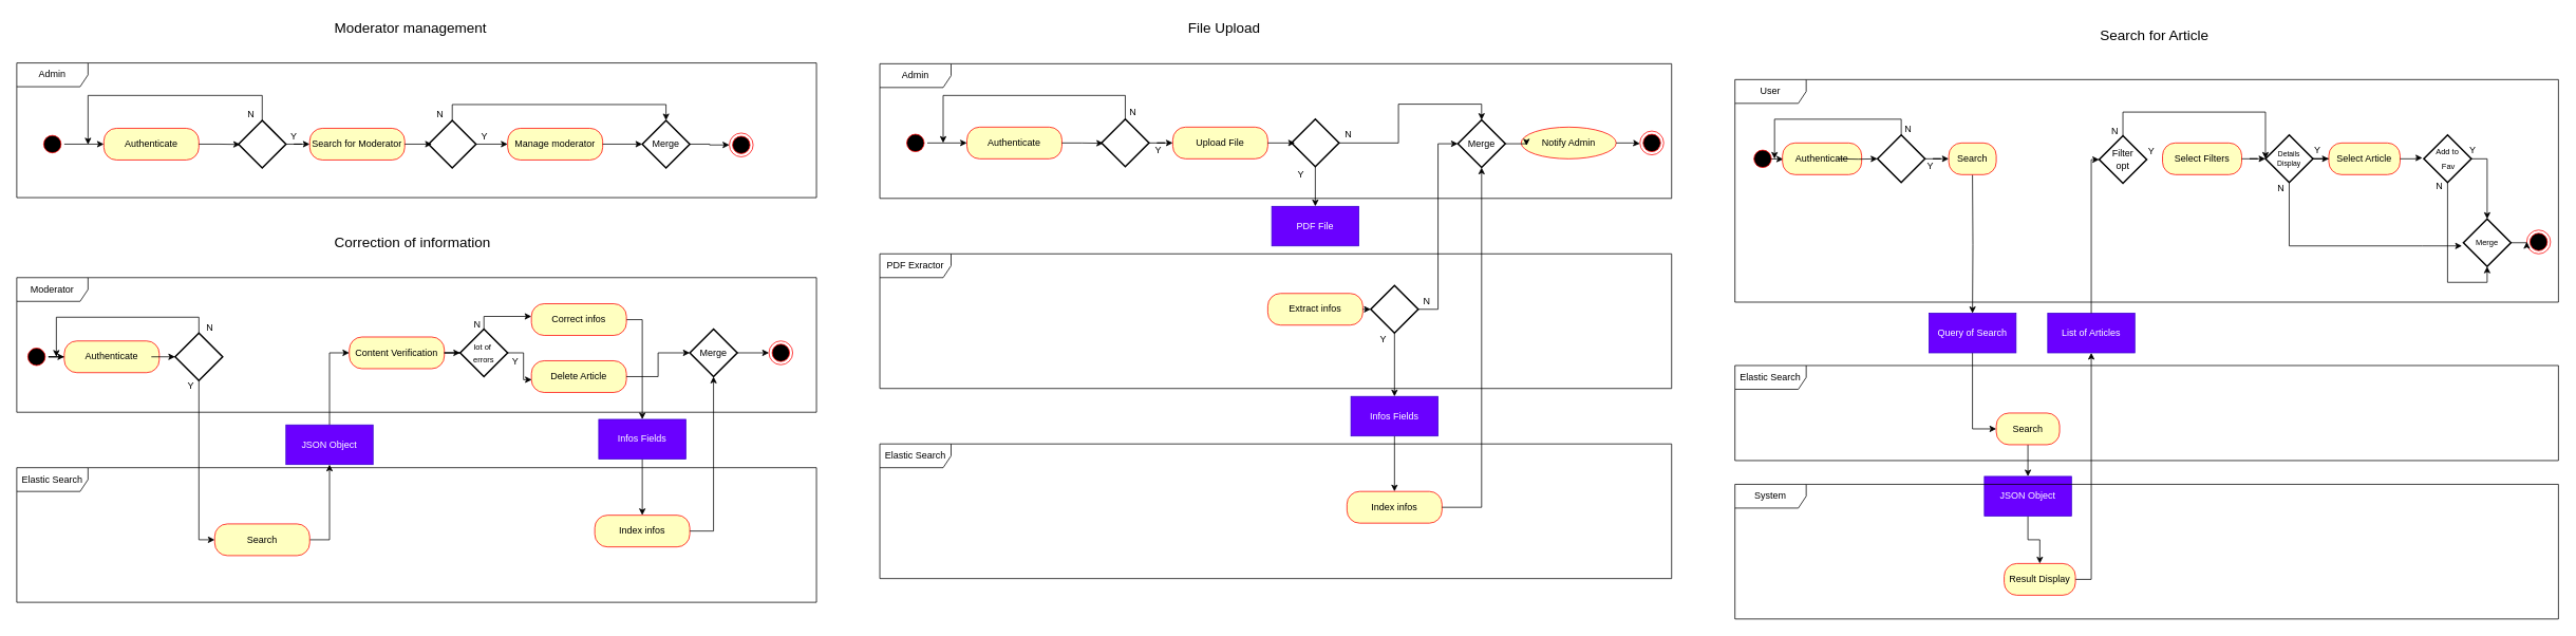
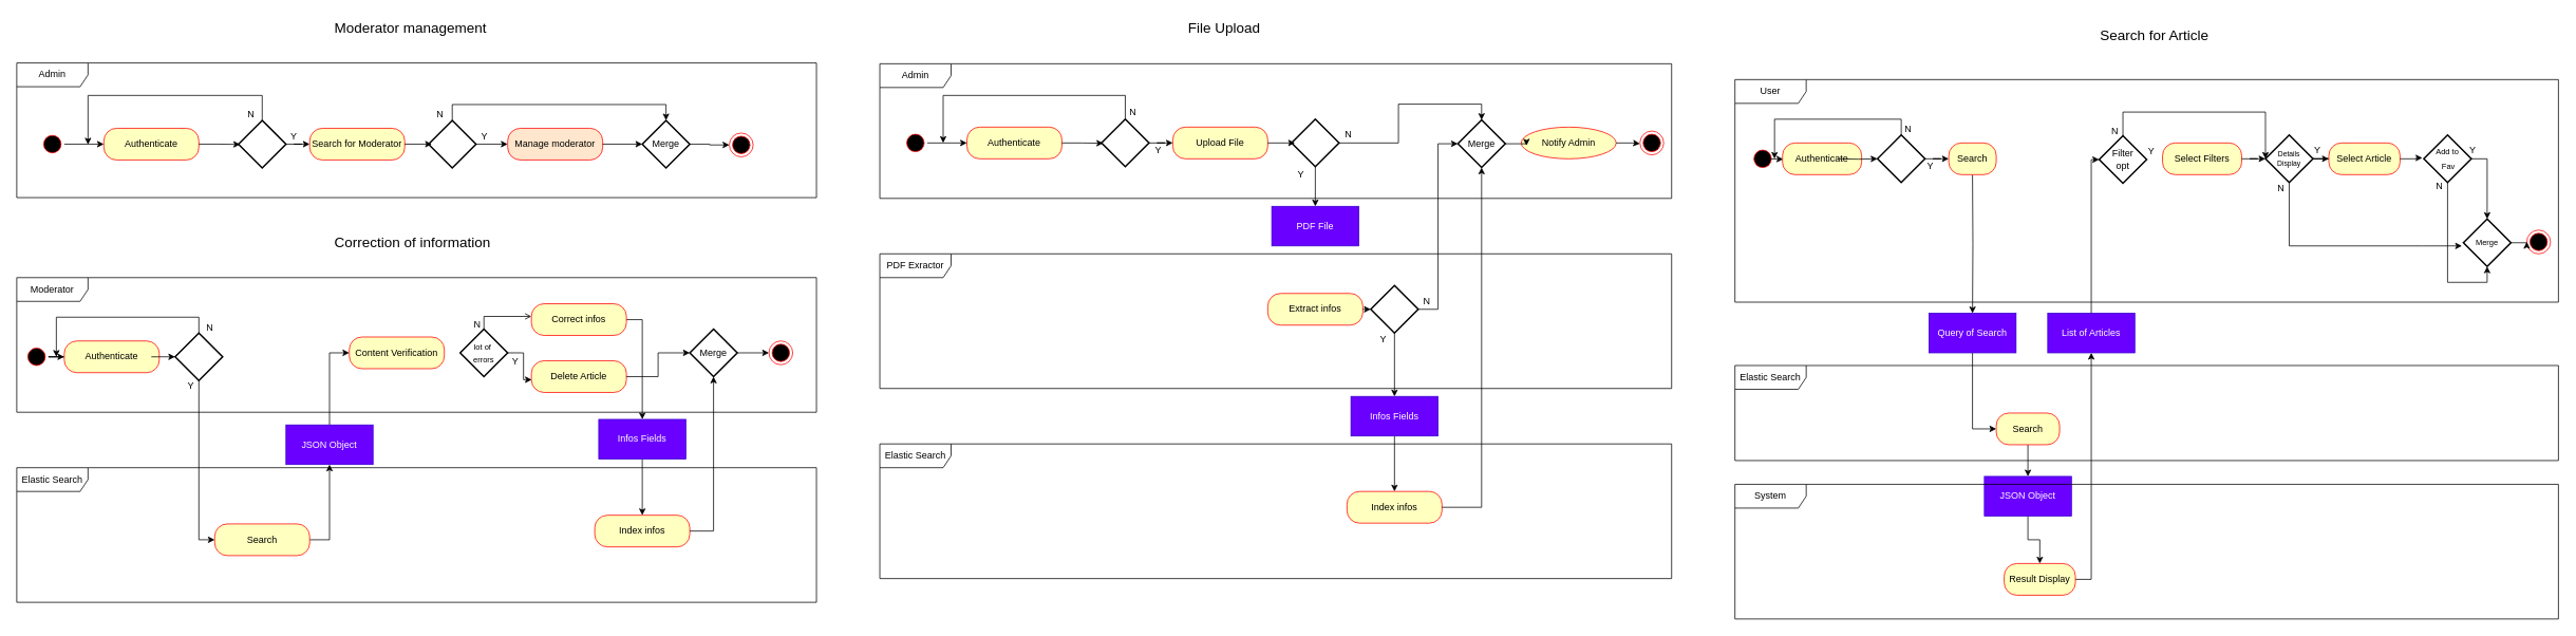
- <mxCell id="15" value="Manage moderator" style="rounded=1;whiteSpace=wrap;html=1;arcSize=40;fontColor=#000000;fillColor=#ffffc0;strokeColor=#ff0000;" parent="1" vertex="1"><mxGeometry x="640" y="161.5" width="120" height="40" as="geometry" /></mxCell>
+ <mxCell id="15" value="Manage moderator" style="rounded=1;whiteSpace=wrap;html=1;arcSize=40;fontColor=#000000;fillColor=#ffe6cc;strokeColor=#ff0000;" parent="1" vertex="1"><mxGeometry x="640" y="161.5" width="120" height="40" as="geometry" /></mxCell>
- <mxCell id="74" style="edgeStyle=orthogonalEdgeStyle;rounded=0;orthogonalLoop=1;jettySize=auto;html=1;" parent="1" source="75" target="81" edge="1"><mxGeometry relative="1" as="geometry"><Array as="points"><mxPoint x="610" y="399" /></Array></mxGeometry></mxCell>
+ <mxCell id="74" style="edgeStyle=orthogonalEdgeStyle;rounded=0;orthogonalLoop=1;jettySize=auto;html=1;endArrow=open;" parent="1" source="75" target="81" edge="1"><mxGeometry relative="1" as="geometry"><Array as="points"><mxPoint x="610" y="399" /></Array></mxGeometry></mxCell>
- <mxCell id="76" style="edgeStyle=orthogonalEdgeStyle;rounded=0;orthogonalLoop=1;jettySize=auto;html=1;entryX=0;entryY=0.5;entryDx=0;entryDy=0;entryPerimeter=0;" parent="1" source="73" target="75" edge="1"><mxGeometry relative="1" as="geometry" /></mxCell>
